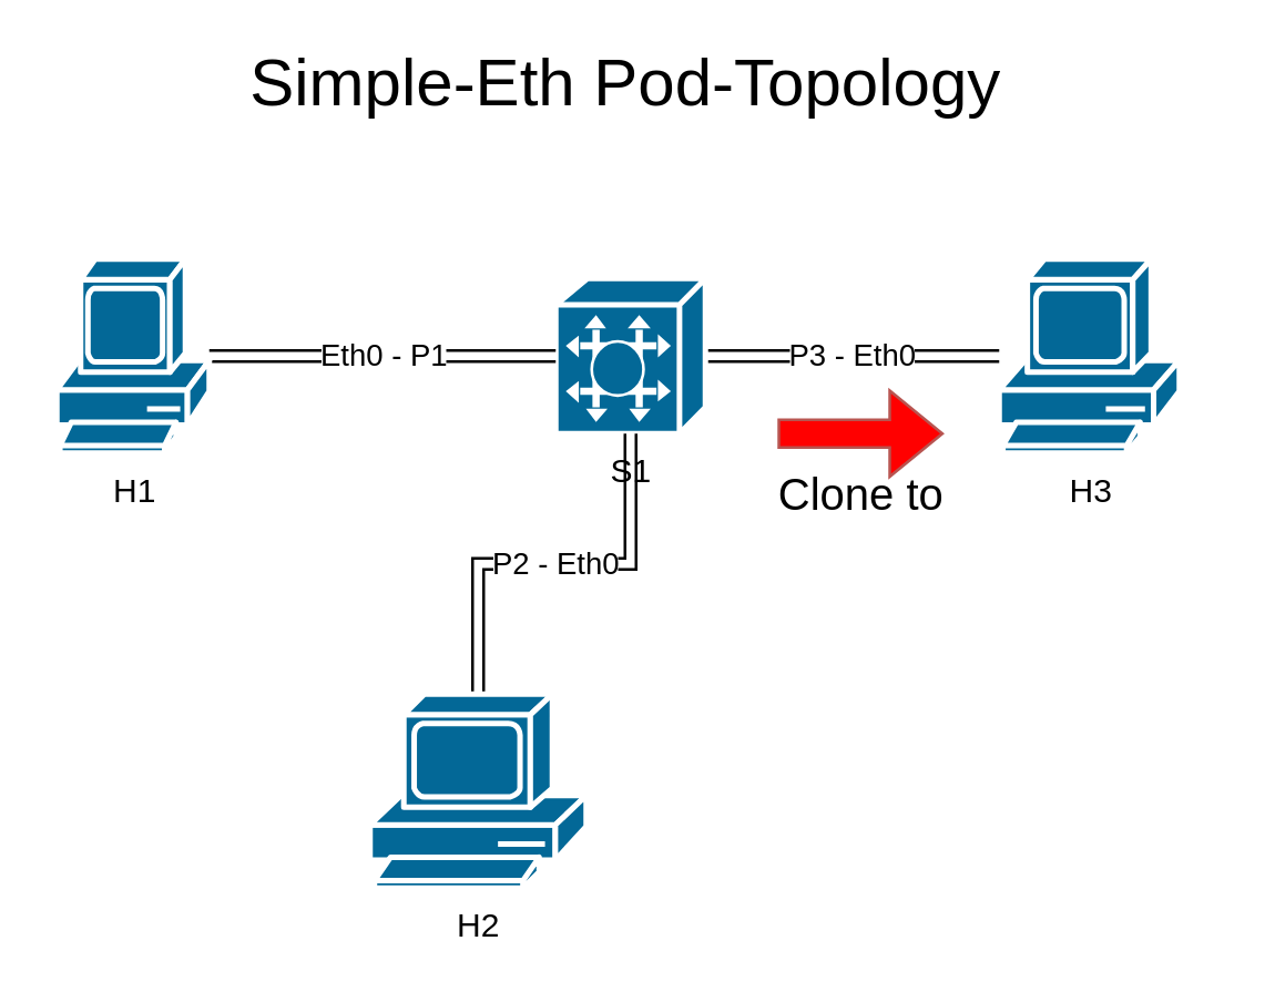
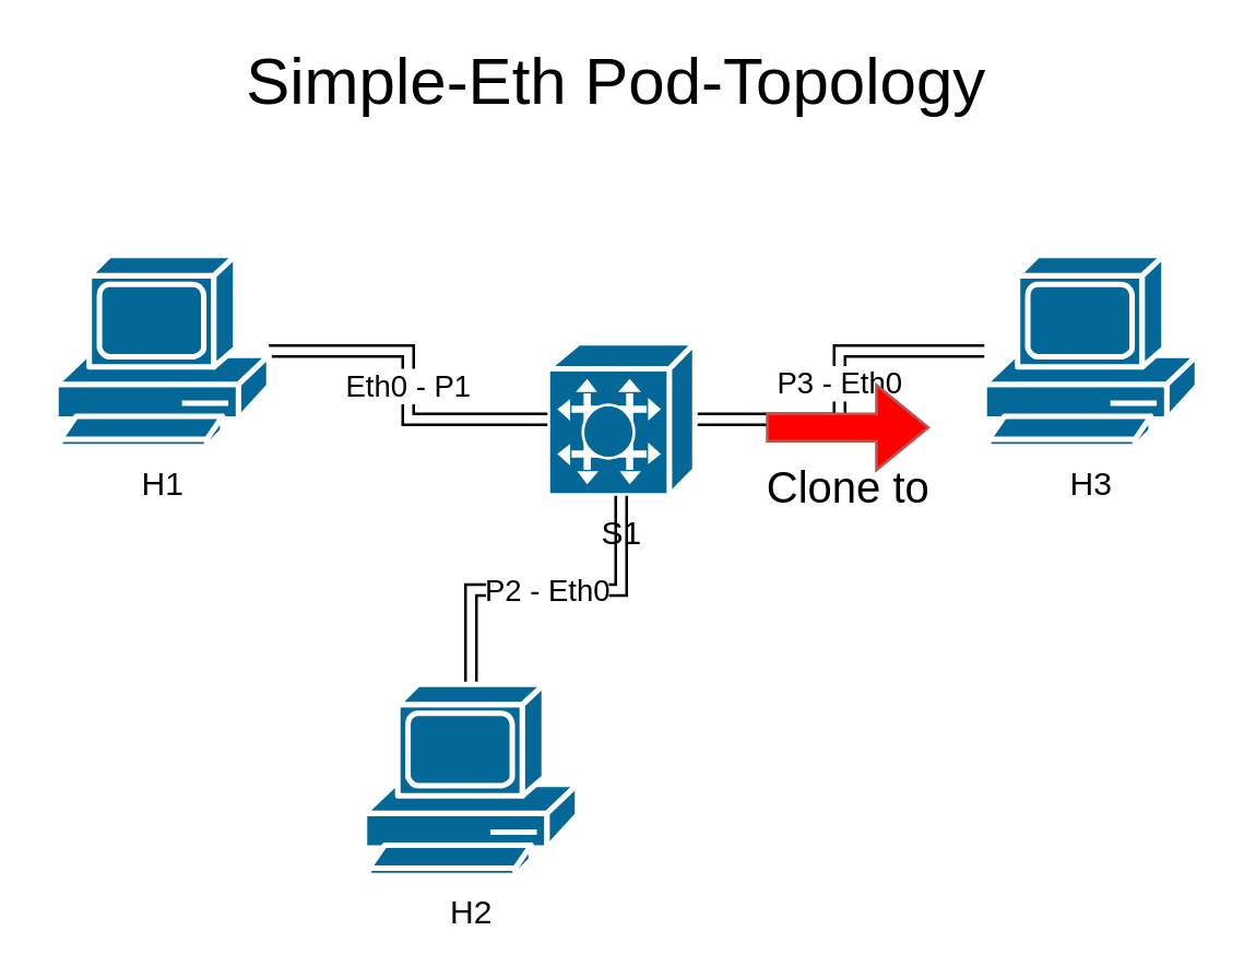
- <mxCell id="5" value="H1" style="shape=mxgraph.cisco.computers_and_peripherals.pc;sketch=0;html=1;pointerEvents=1;dashed=0;fillColor=#036897;strokeColor=#ffffff;strokeWidth=2;verticalLabelPosition=bottom;verticalAlign=top;align=center;outlineConnect=0;" vertex="1" parent="1"><mxGeometry x="20" y="93" width="55" height="70" as="geometry" /></mxCell>
+ <mxCell id="5" value="H1" style="shape=mxgraph.cisco.computers_and_peripherals.pc;sketch=0;html=1;pointerEvents=1;dashed=0;fillColor=#036897;strokeColor=#ffffff;strokeWidth=2;verticalLabelPosition=bottom;verticalAlign=top;align=center;outlineConnect=0;" vertex="1" parent="1"><mxGeometry x="20" y="93" width="78" height="70" as="geometry" /></mxCell>
- <mxCell id="3" value="&lt;div&gt;S1&lt;/div&gt;" style="shape=mxgraph.cisco.switches.programmable_switch;sketch=0;html=1;pointerEvents=1;dashed=0;fillColor=#036897;strokeColor=#ffffff;strokeWidth=2;verticalLabelPosition=bottom;verticalAlign=top;align=center;outlineConnect=0;" vertex="1" parent="1"><mxGeometry x="200" y="100" width="54" height="56" as="geometry" /></mxCell>
+ <mxCell id="3" value="&lt;div&gt;S1&lt;/div&gt;" style="shape=mxgraph.cisco.switches.programmable_switch;sketch=0;html=1;pointerEvents=1;dashed=0;fillColor=#036897;strokeColor=#ffffff;strokeWidth=2;verticalLabelPosition=bottom;verticalAlign=top;align=center;outlineConnect=0;" vertex="1" parent="1"><mxGeometry x="200" y="125" width="54" height="56" as="geometry" /></mxCell>
- <mxCell id="8" value="&lt;div&gt;H3&lt;/div&gt;&lt;div&gt;&lt;br&gt;&lt;/div&gt;" style="shape=mxgraph.cisco.computers_and_peripherals.pc;sketch=0;html=1;pointerEvents=1;dashed=0;fillColor=#036897;strokeColor=#ffffff;strokeWidth=2;verticalLabelPosition=bottom;verticalAlign=top;align=center;outlineConnect=0;" vertex="1" parent="1"><mxGeometry x="360" y="93" width="65" height="70" as="geometry" /></mxCell>
+ <mxCell id="8" value="&lt;div&gt;H3&lt;/div&gt;&lt;div&gt;&lt;br&gt;&lt;/div&gt;" style="shape=mxgraph.cisco.computers_and_peripherals.pc;sketch=0;html=1;pointerEvents=1;dashed=0;fillColor=#036897;strokeColor=#ffffff;strokeWidth=2;verticalLabelPosition=bottom;verticalAlign=top;align=center;outlineConnect=0;" vertex="1" parent="1"><mxGeometry x="360" y="93" width="78" height="70" as="geometry" /></mxCell>
